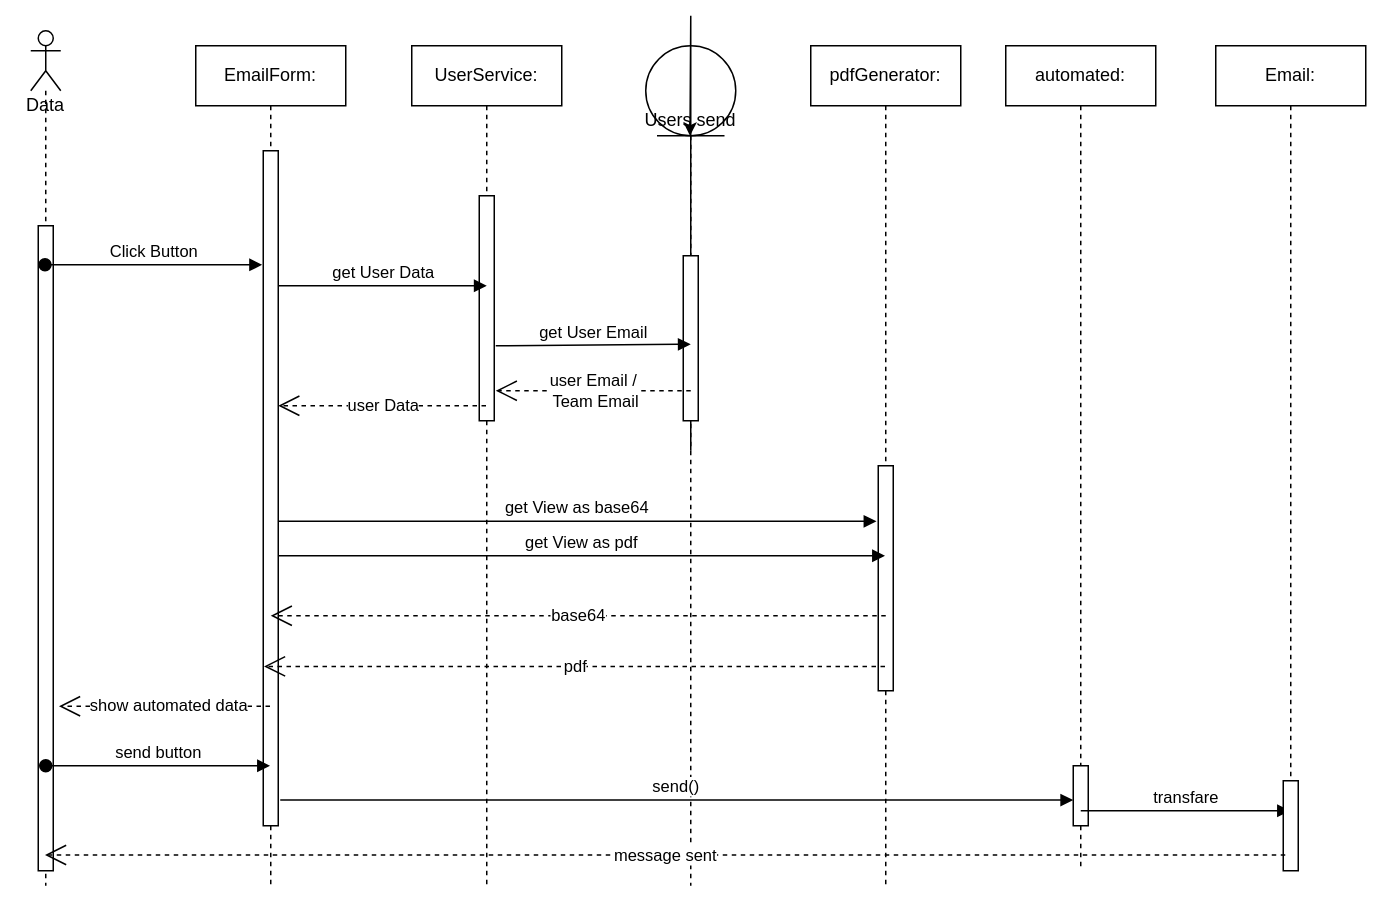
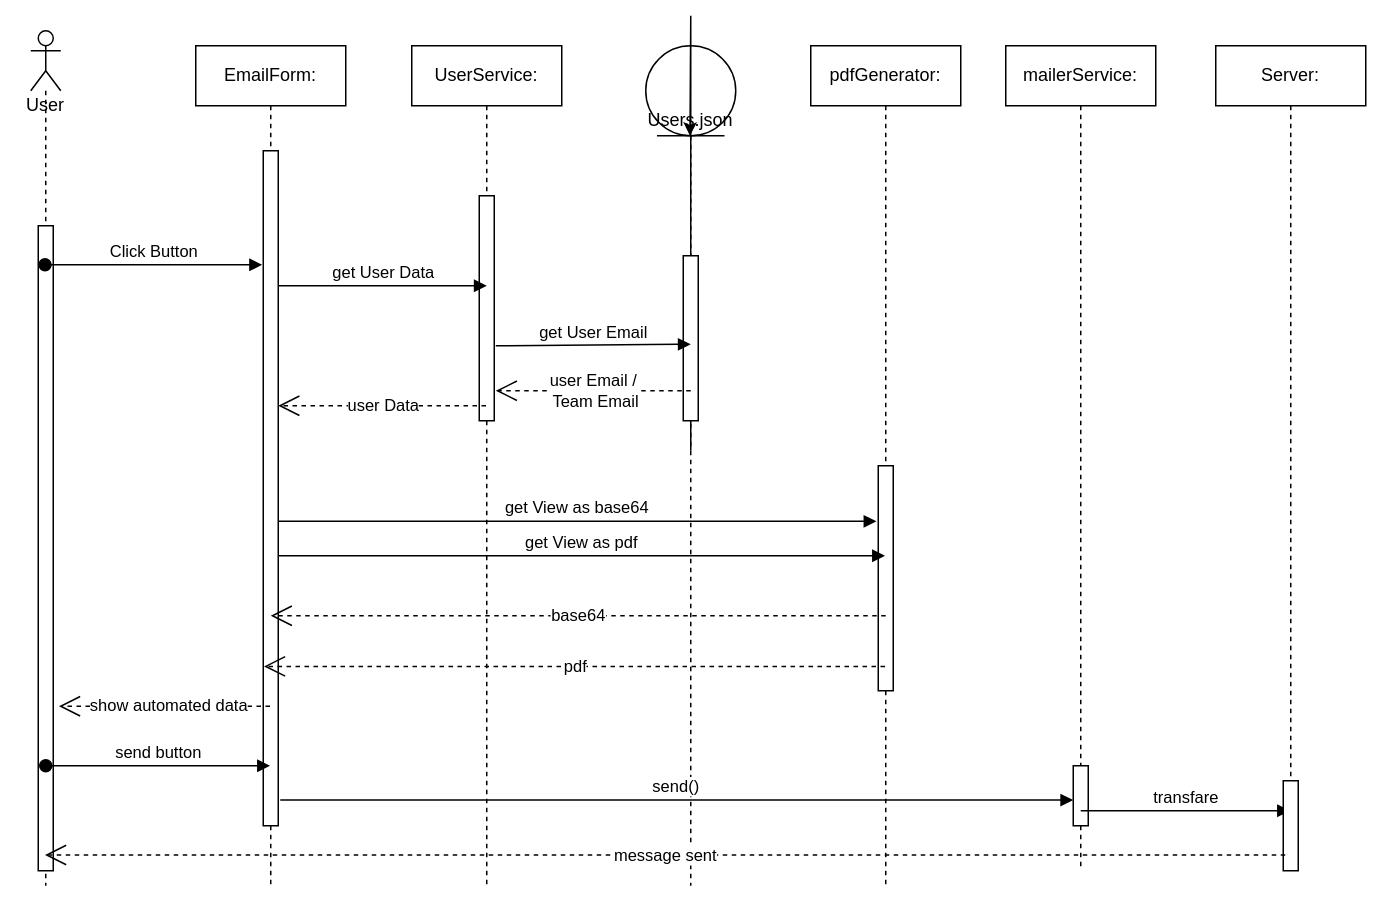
- <mxCell id="18" value="automated:" style="shape=umlLifeline;perimeter=lifelinePerimeter;whiteSpace=wrap;html=1;container=1;collapsible=0;recursiveResize=0;outlineConnect=0;" vertex="1" parent="1"><mxGeometry x="670" y="30" width="100" height="550" as="geometry" /></mxCell>
+ <mxCell id="18" value="mailerService:" style="shape=umlLifeline;perimeter=lifelinePerimeter;whiteSpace=wrap;html=1;container=1;collapsible=0;recursiveResize=0;outlineConnect=0;" vertex="1" parent="1"><mxGeometry x="670" y="30" width="100" height="550" as="geometry" /></mxCell>
- <mxCell id="27" value="Email:" style="shape=umlLifeline;perimeter=lifelinePerimeter;whiteSpace=wrap;html=1;container=1;collapsible=0;recursiveResize=0;outlineConnect=0;" vertex="1" parent="1"><mxGeometry x="810" y="30" width="100" height="550" as="geometry" /></mxCell>
+ <mxCell id="27" value="Server:" style="shape=umlLifeline;perimeter=lifelinePerimeter;whiteSpace=wrap;html=1;container=1;collapsible=0;recursiveResize=0;outlineConnect=0;" vertex="1" parent="1"><mxGeometry x="810" y="30" width="100" height="550" as="geometry" /></mxCell>
- <mxCell id="4" value="Data" style="shape=umlLifeline;participant=umlActor;perimeter=lifelinePerimeter;whiteSpace=wrap;html=1;container=1;collapsible=0;recursiveResize=0;verticalAlign=top;spacingTop=36;outlineConnect=0;" vertex="1" parent="1"><mxGeometry x="20" y="20" width="20" height="570" as="geometry" /></mxCell>
+ <mxCell id="4" value="User" style="shape=umlLifeline;participant=umlActor;perimeter=lifelinePerimeter;whiteSpace=wrap;html=1;container=1;collapsible=0;recursiveResize=0;verticalAlign=top;spacingTop=36;outlineConnect=0;" vertex="1" parent="1"><mxGeometry x="20" y="20" width="20" height="570" as="geometry" /></mxCell>
- <mxCell id="11" value="Users.send" style="shape=umlLifeline;participant=umlEntity;perimeter=lifelinePerimeter;whiteSpace=wrap;html=1;container=1;collapsible=0;recursiveResize=0;verticalAlign=top;spacingTop=36;outlineConnect=0;fontFamily=Helvetica;fontSize=12;fontColor=#000000;align=center;strokeColor=#000000;fillColor=#ffffff;size=60;" vertex="1" parent="1"><mxGeometry x="430" y="30" width="60" height="560" as="geometry" /></mxCell>
+ <mxCell id="11" value="Users.json" style="shape=umlLifeline;participant=umlEntity;perimeter=lifelinePerimeter;whiteSpace=wrap;html=1;container=1;collapsible=0;recursiveResize=0;verticalAlign=top;spacingTop=36;outlineConnect=0;fontFamily=Helvetica;fontSize=12;fontColor=#000000;align=center;strokeColor=#000000;fillColor=#ffffff;size=60;" vertex="1" parent="1"><mxGeometry x="430" y="30" width="60" height="560" as="geometry" /></mxCell>
